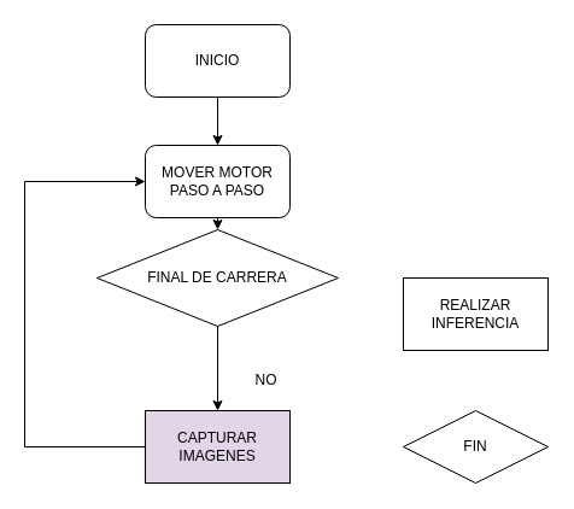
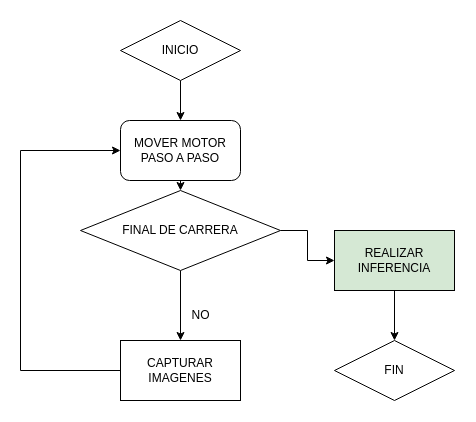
- <mxCell id="3" value="INICIO" style="rounded=1;whiteSpace=wrap;html=1;" vertex="1" parent="1"><mxGeometry x="120" y="20" width="120" height="60" as="geometry" /></mxCell>
+ <mxCell id="3" value="INICIO" style="rhombus;whiteSpace=wrap;html=1;" vertex="1" parent="1"><mxGeometry x="120" y="20" width="120" height="60" as="geometry" /></mxCell>
+ <mxCell id="5" style="edgeStyle=orthogonalEdgeStyle;rounded=0;orthogonalLoop=1;jettySize=auto;html=1;exitX=1;exitY=0.5;exitDx=0;exitDy=0;entryX=0;entryY=0.5;entryDx=0;entryDy=0;" edge="1" parent="1" source="6" target="13"><mxGeometry relative="1" as="geometry" /></mxCell>
- <mxCell id="13" value="REALIZAR INFERENCIA" style="rounded=0;whiteSpace=wrap;html=1;" vertex="1" parent="1"><mxGeometry x="334" y="230" width="120" height="60" as="geometry" /></mxCell>
+ <mxCell id="13" value="REALIZAR INFERENCIA" style="rounded=0;whiteSpace=wrap;html=1;fillColor=#d5e8d4;" vertex="1" parent="1"><mxGeometry x="334" y="230" width="120" height="60" as="geometry" /></mxCell>
+ <mxCell id="12" style="edgeStyle=orthogonalEdgeStyle;rounded=0;orthogonalLoop=1;jettySize=auto;html=1;exitX=0.5;exitY=1;exitDx=0;exitDy=0;entryX=0.5;entryY=0;entryDx=0;entryDy=0;" edge="1" parent="1" source="13" target="14"><mxGeometry relative="1" as="geometry" /></mxCell>
- <mxCell id="11" value="NO" style="text;html=1;align=center;verticalAlign=middle;resizable=0;points=[];autosize=1;strokeColor=none;fillColor=none;" vertex="1" parent="1"><mxGeometry x="200" y="300" width="40" height="30" as="geometry" /></mxCell>
+ <mxCell id="11" value="NO" style="text;html=1;align=center;verticalAlign=middle;resizable=0;points=[];autosize=1;strokeColor=none;fillColor=none;" vertex="1" parent="1"><mxGeometry x="180" y="300" width="40" height="30" as="geometry" /></mxCell>
- <mxCell id="10" value="CAPTURAR IMAGENES" style="rounded=0;whiteSpace=wrap;html=1;fillColor=#e1d5e7;" vertex="1" parent="1"><mxGeometry x="120" y="340" width="120" height="60" as="geometry" /></mxCell>
+ <mxCell id="10" value="CAPTURAR IMAGENES" style="rounded=0;whiteSpace=wrap;html=1;" vertex="1" parent="1"><mxGeometry x="120" y="340" width="120" height="60" as="geometry" /></mxCell>
